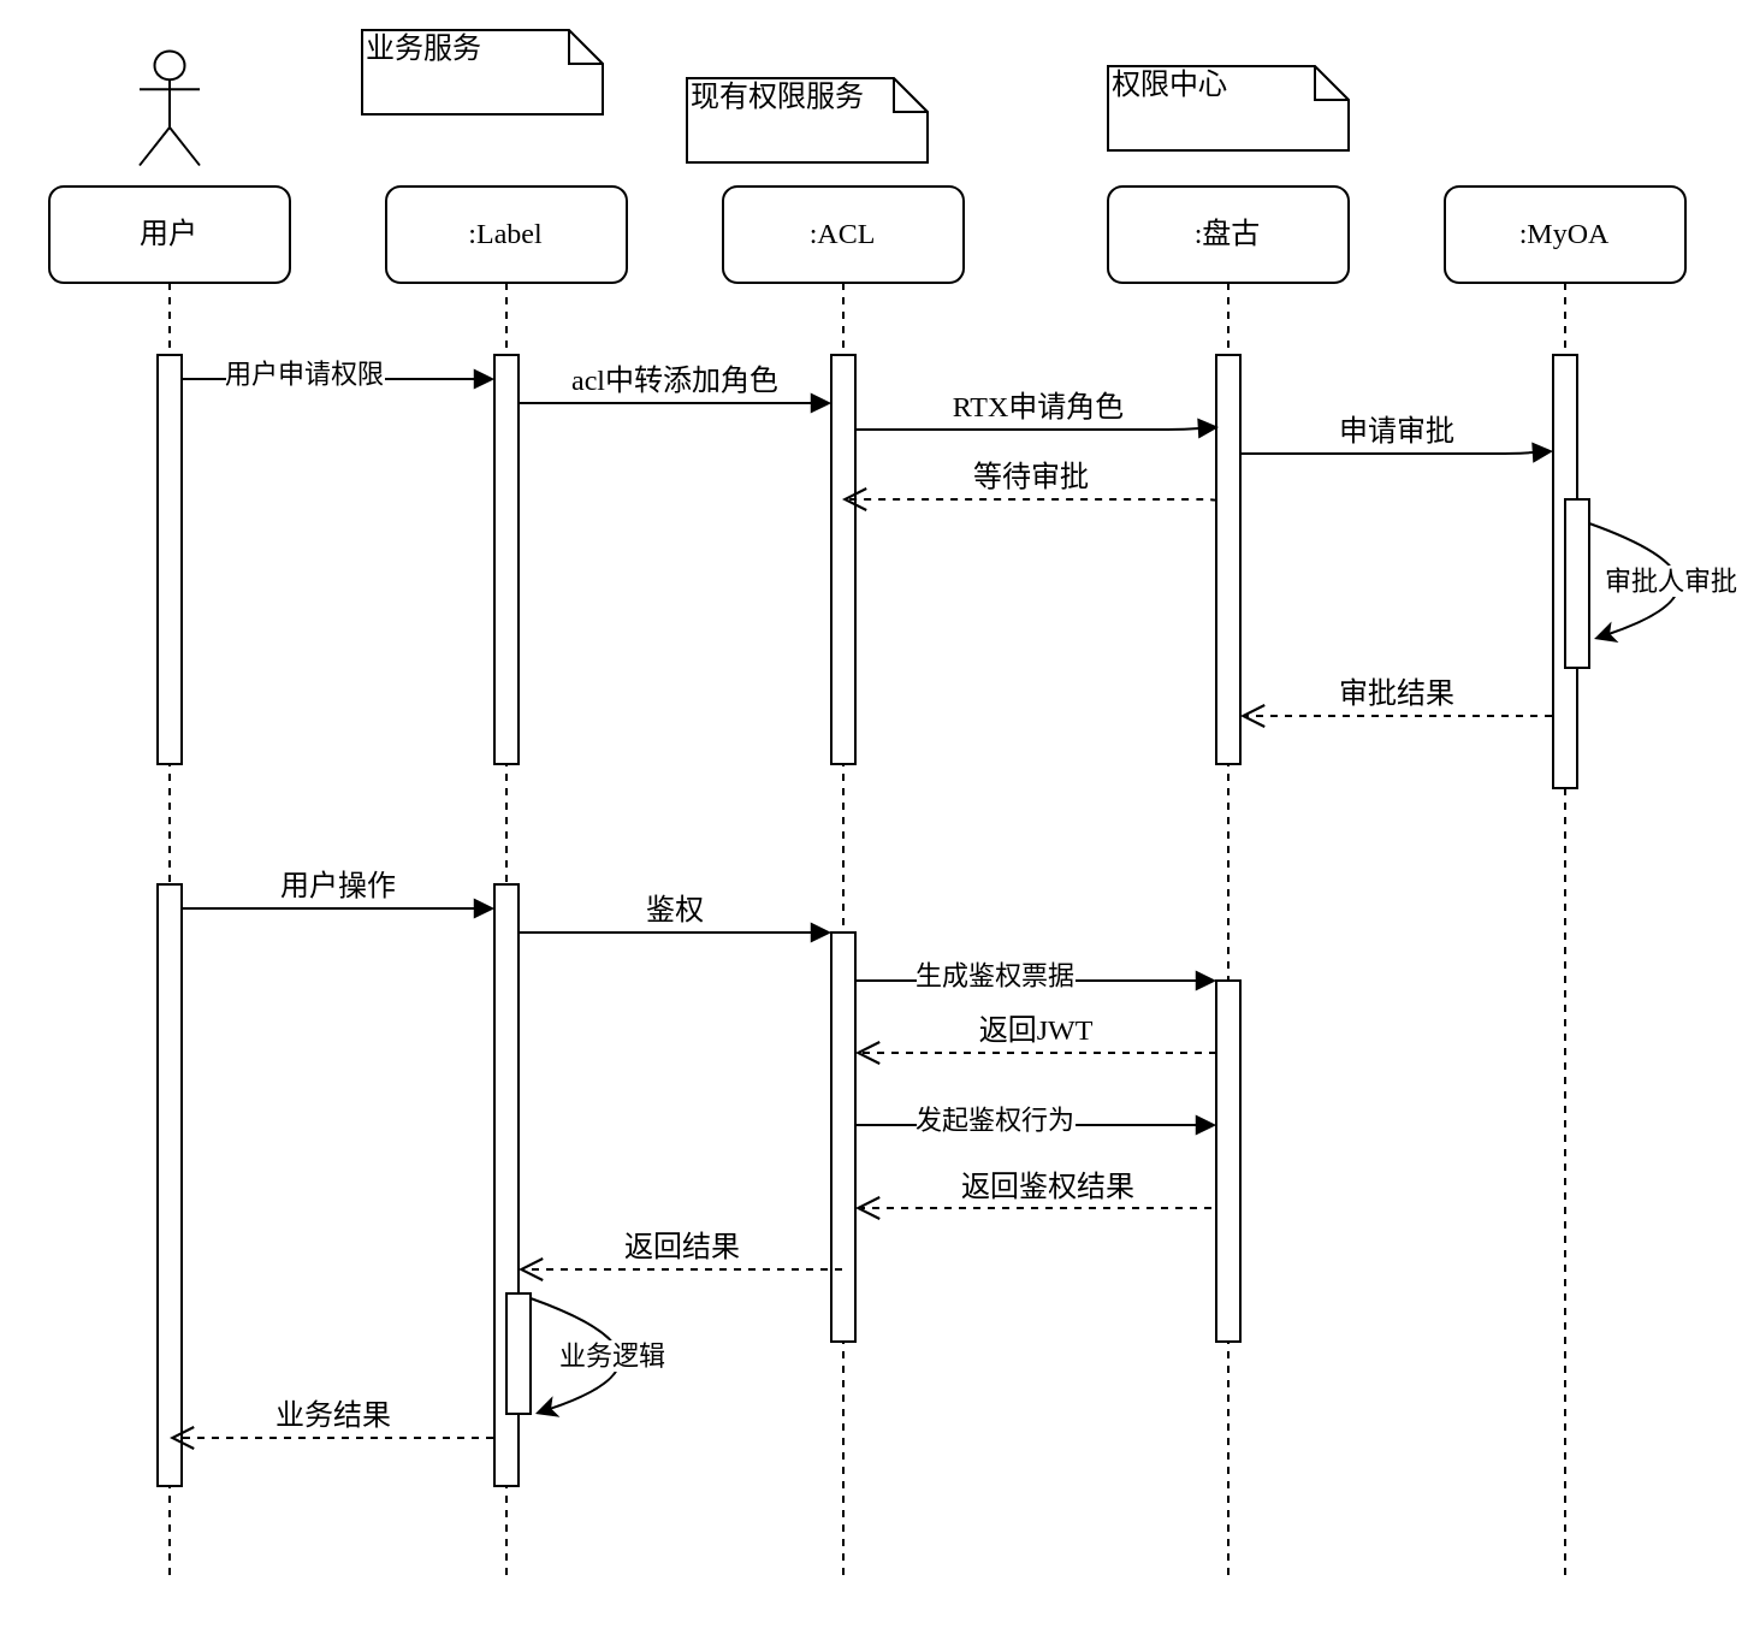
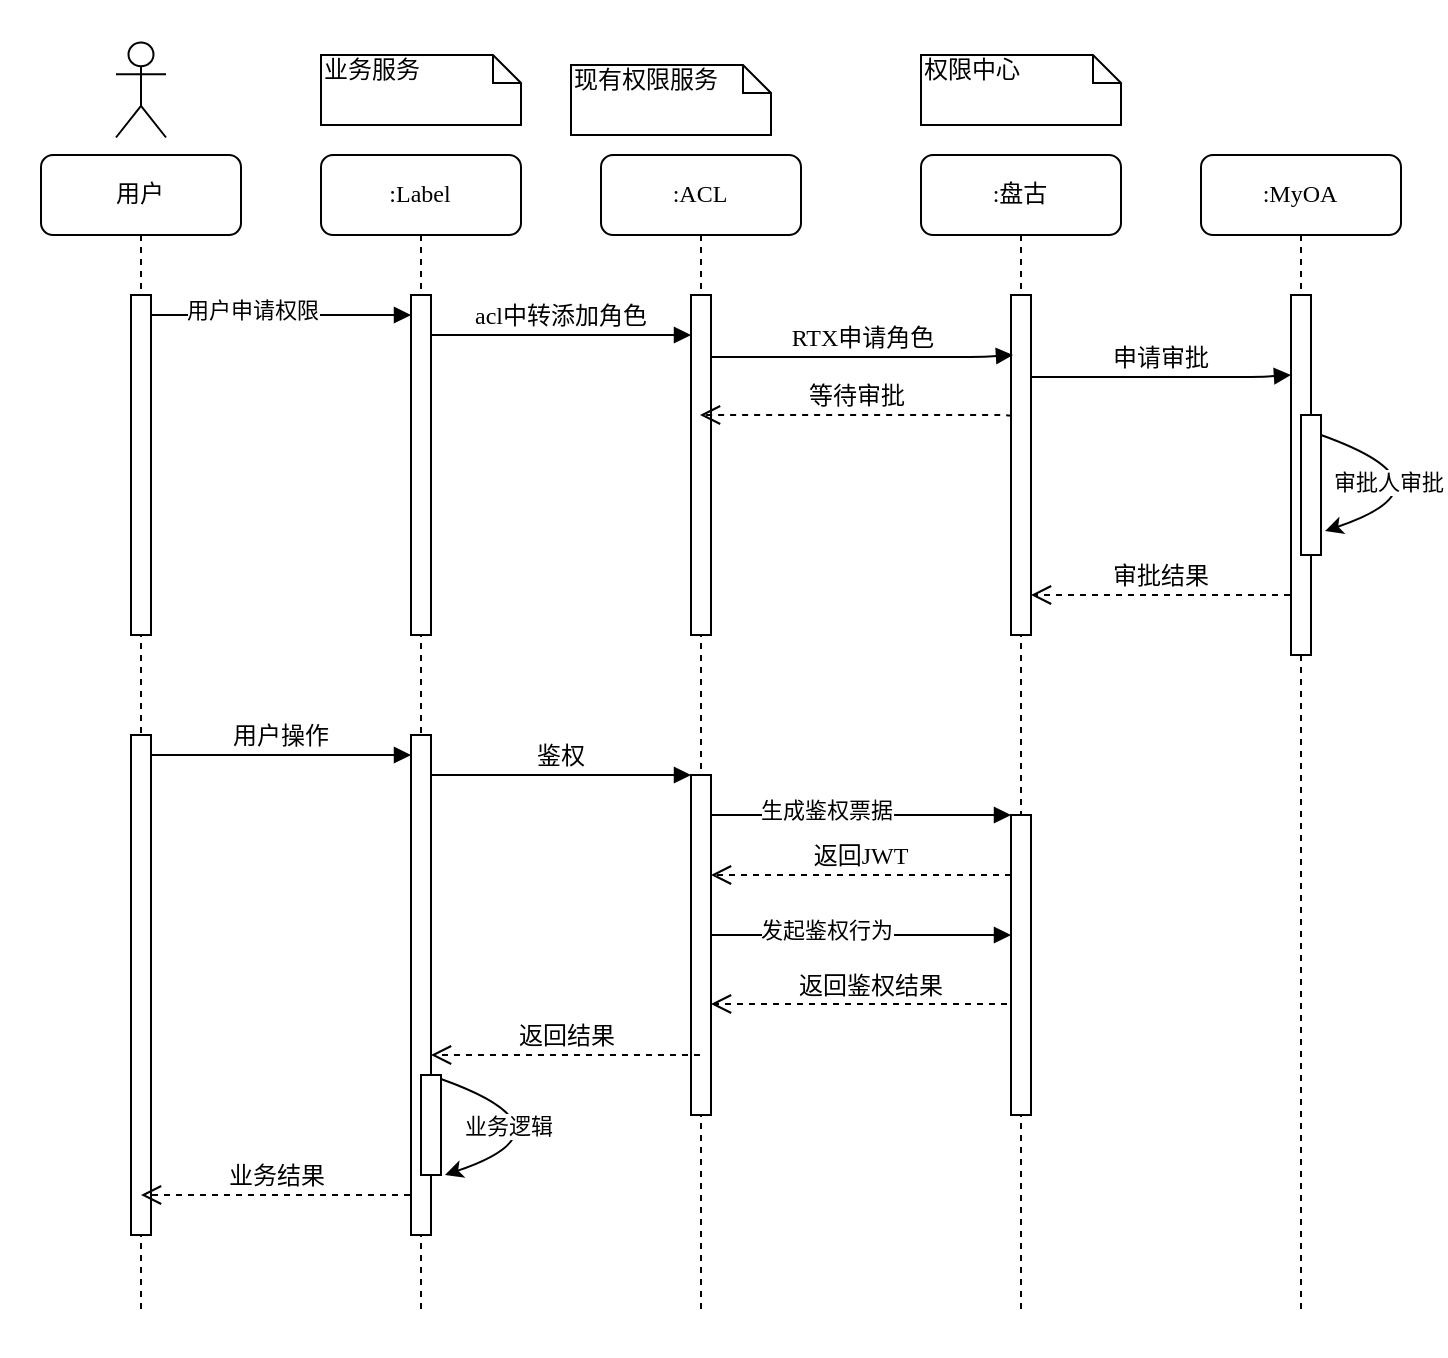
- <mxCell id="28" value="业务服务" style="shape=note;whiteSpace=wrap;html=1;size=14;verticalAlign=top;align=left;spacingTop=-6;rounded=0;shadow=0;comic=0;labelBackgroundColor=none;strokeWidth=1;fontFamily=Verdana;fontSize=12" parent="1" vertex="1"><mxGeometry x="150" y="12" width="100" height="35" as="geometry" /></mxCell>
+ <mxCell id="28" value="业务服务" style="shape=note;whiteSpace=wrap;html=1;size=14;verticalAlign=top;align=left;spacingTop=-6;rounded=0;shadow=0;comic=0;labelBackgroundColor=none;strokeWidth=1;fontFamily=Verdana;fontSize=12" parent="1" vertex="1"><mxGeometry x="160" y="27" width="100" height="35" as="geometry" /></mxCell>
